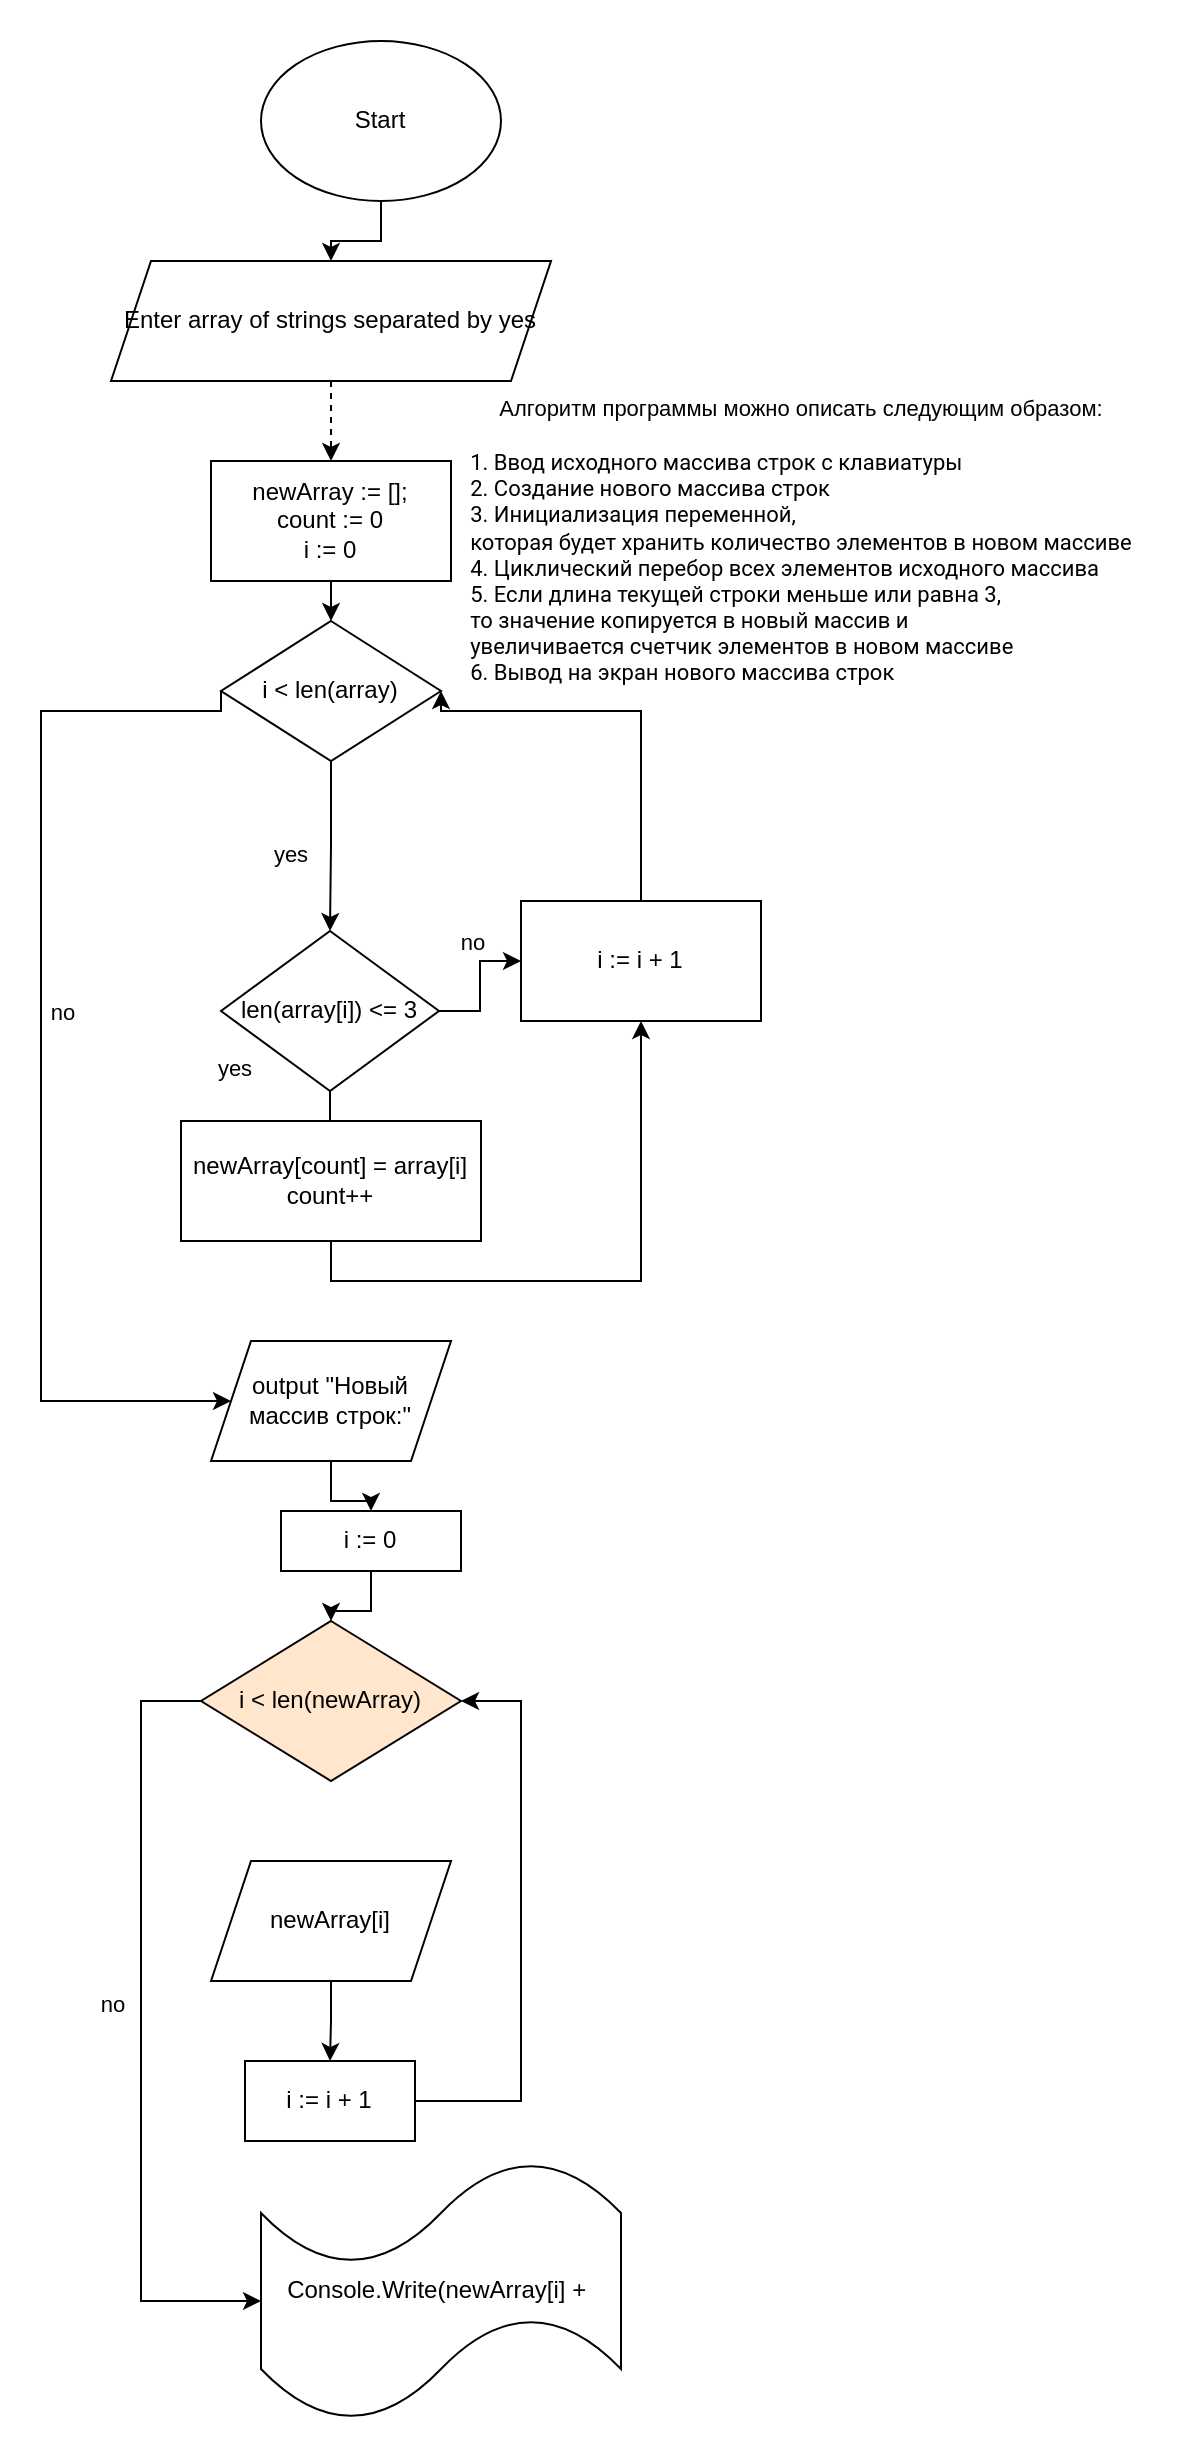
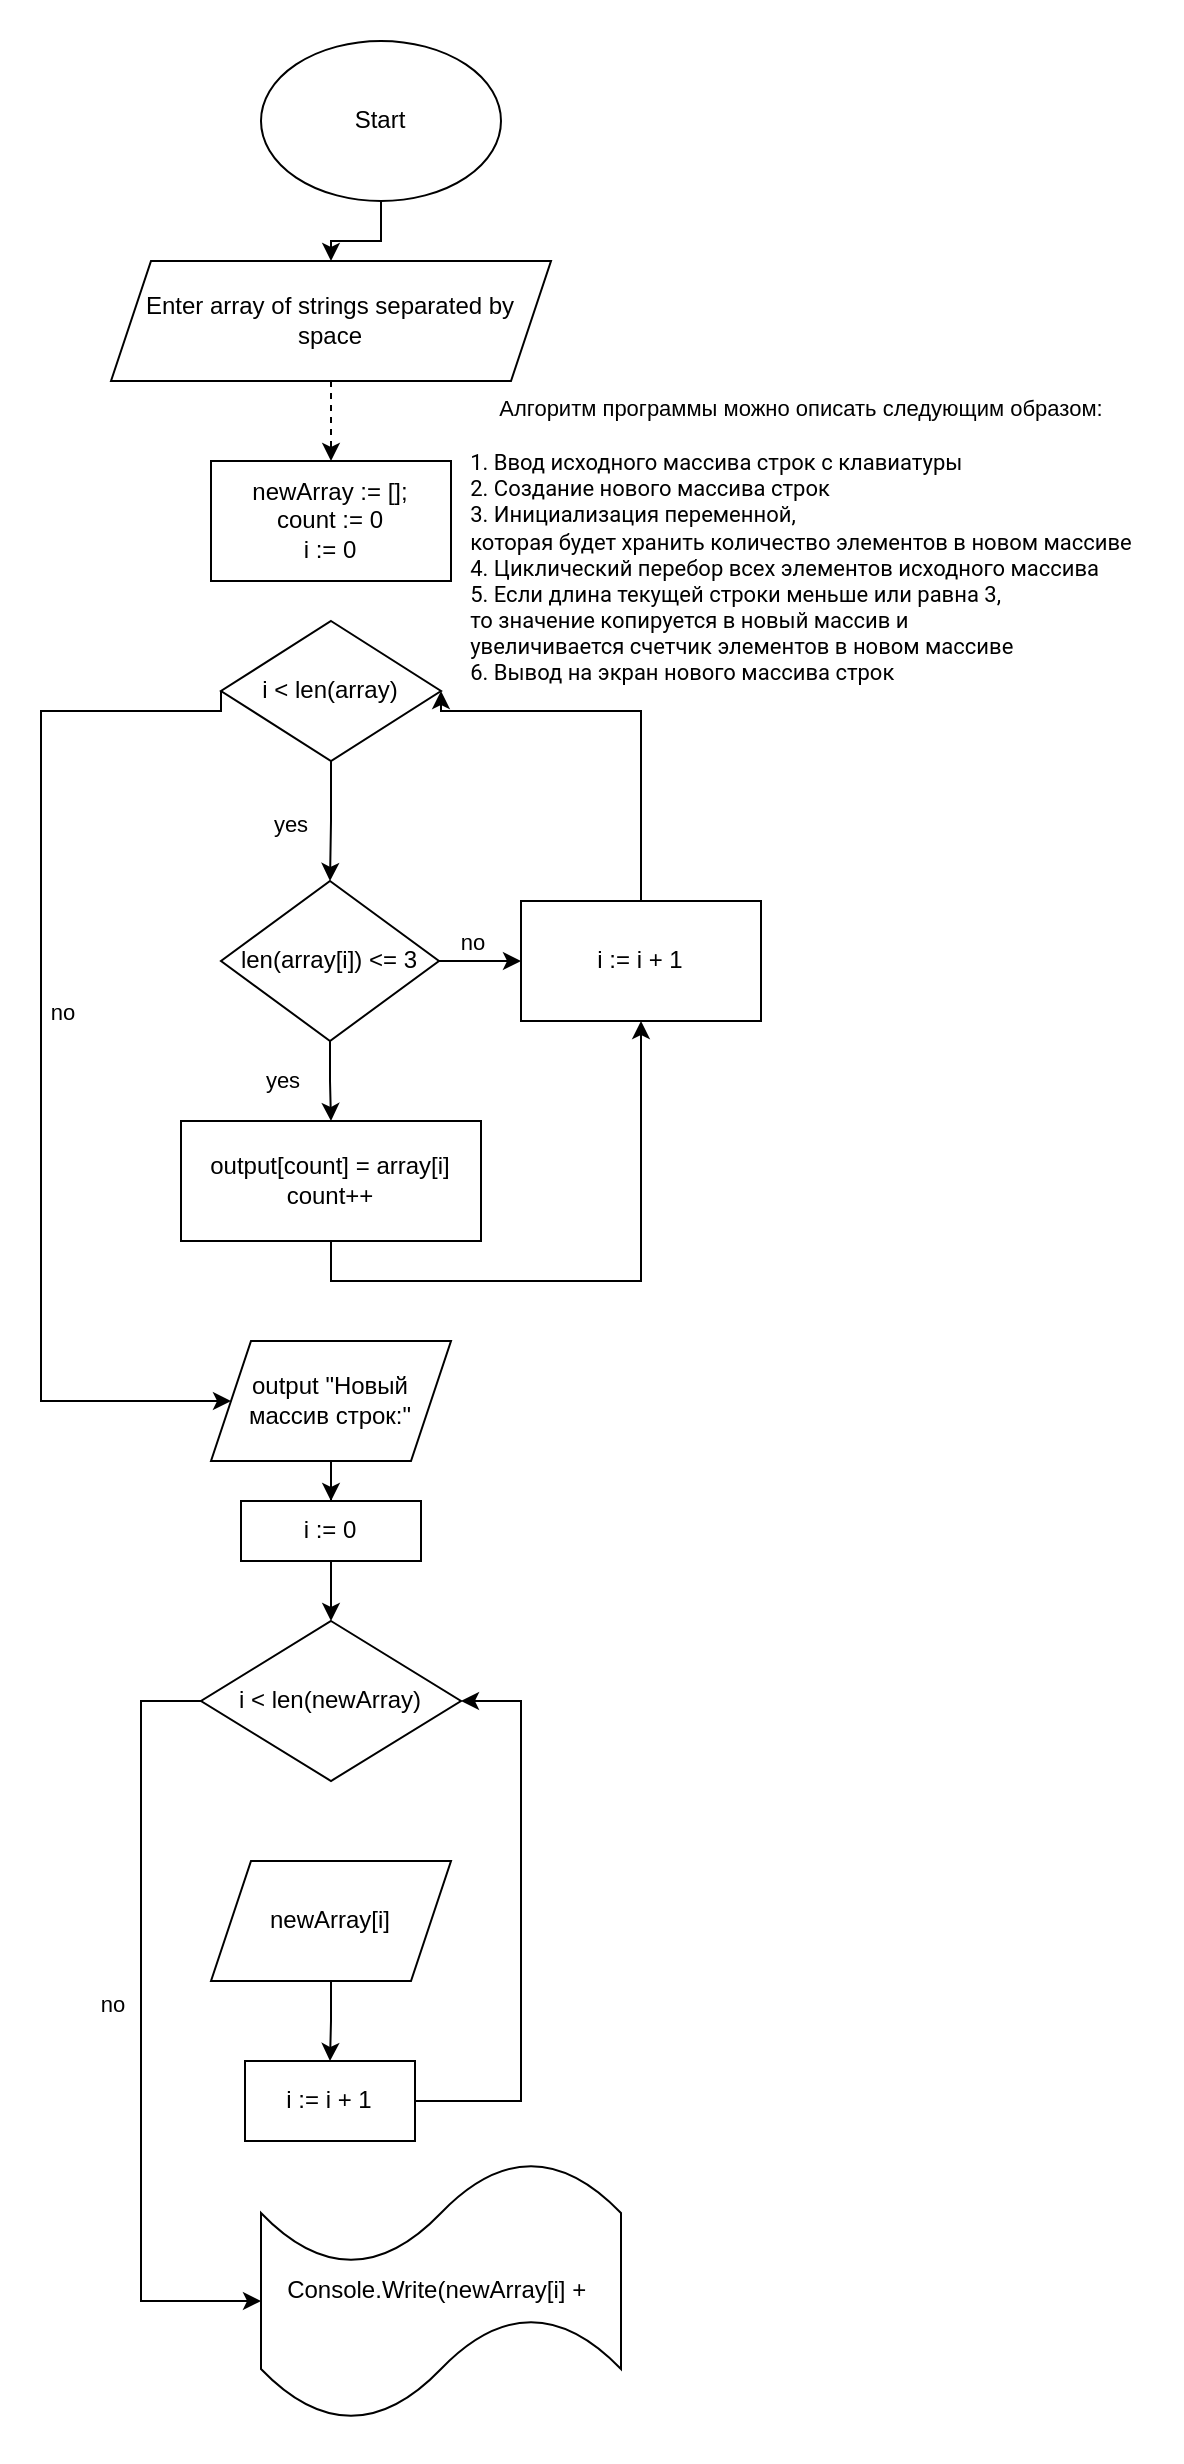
- <mxCell id="3" value="Enter array of strings separated by yes" style="shape=parallelogram;perimeter=parallelogramPerimeter;whiteSpace=wrap;html=1;fixedSize=1;" parent="1" vertex="1"><mxGeometry x="55" y="130" width="220" height="60" as="geometry" /></mxCell>
+ <mxCell id="3" value="Enter array of strings separated by space" style="shape=parallelogram;perimeter=parallelogramPerimeter;whiteSpace=wrap;html=1;fixedSize=1;" parent="1" vertex="1"><mxGeometry x="55" y="130" width="220" height="60" as="geometry" /></mxCell>
- <mxCell id="6" style="edgeStyle=orthogonalEdgeStyle;rounded=0;orthogonalLoop=1;jettySize=auto;html=1;exitX=0.5;exitY=1;exitDx=0;exitDy=0;entryX=0.5;entryY=0;entryDx=0;entryDy=0;" parent="1" source="7" target="12" edge="1"><mxGeometry relative="1" as="geometry" /></mxCell>
- <mxCell id="17" value="len(array[i]) &amp;lt;= 3" style="rhombus;whiteSpace=wrap;html=1;" parent="1" vertex="1"><mxGeometry x="110" y="465" width="109" height="80" as="geometry" /></mxCell>
+ <mxCell id="17" value="len(array[i]) &amp;lt;= 3" style="rhombus;whiteSpace=wrap;html=1;" parent="1" vertex="1"><mxGeometry x="110" y="440" width="109" height="80" as="geometry" /></mxCell>
- <mxCell id="19" value="newArray[count] = array[i]&lt;br&gt;count++" style="rounded=0;whiteSpace=wrap;html=1;" parent="1" vertex="1"><mxGeometry x="90" y="560" width="150" height="60" as="geometry" /></mxCell>
+ <mxCell id="19" value="output[count] = array[i]&lt;br&gt;count++" style="rounded=0;whiteSpace=wrap;html=1;" parent="1" vertex="1"><mxGeometry x="90" y="560" width="150" height="60" as="geometry" /></mxCell>
- <mxCell id="23" value="i := 0" style="rounded=0;whiteSpace=wrap;html=1;" parent="1" vertex="1"><mxGeometry x="140" y="755" width="90" height="30" as="geometry" /></mxCell>
+ <mxCell id="23" value="i := 0" style="rounded=0;whiteSpace=wrap;html=1;" parent="1" vertex="1"><mxGeometry x="120" y="750" width="90" height="30" as="geometry" /></mxCell>
- <mxCell id="26" value="i &amp;lt; len(newArray)" style="rhombus;whiteSpace=wrap;html=1;fillColor=#ffe6cc;" parent="1" vertex="1"><mxGeometry x="100" y="810" width="130" height="80" as="geometry" /></mxCell>
+ <mxCell id="26" value="i &amp;lt; len(newArray)" style="rhombus;whiteSpace=wrap;html=1;" parent="1" vertex="1"><mxGeometry x="100" y="810" width="130" height="80" as="geometry" /></mxCell>
